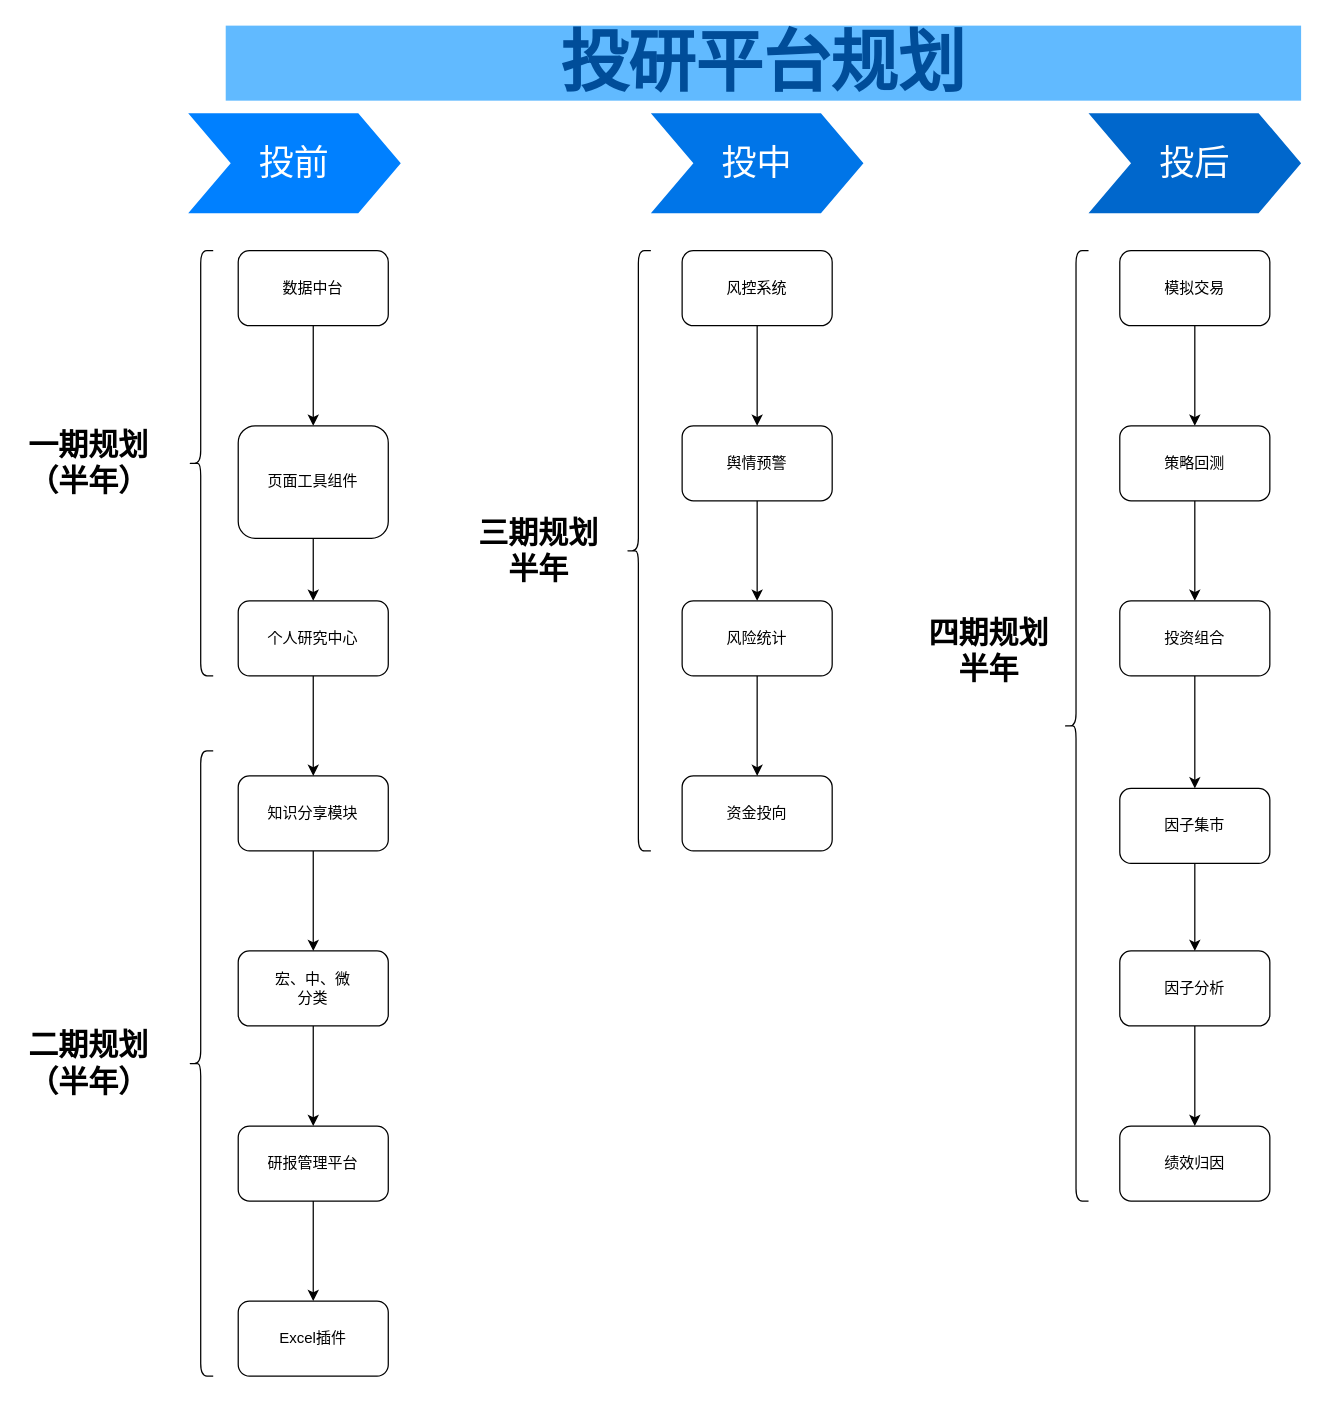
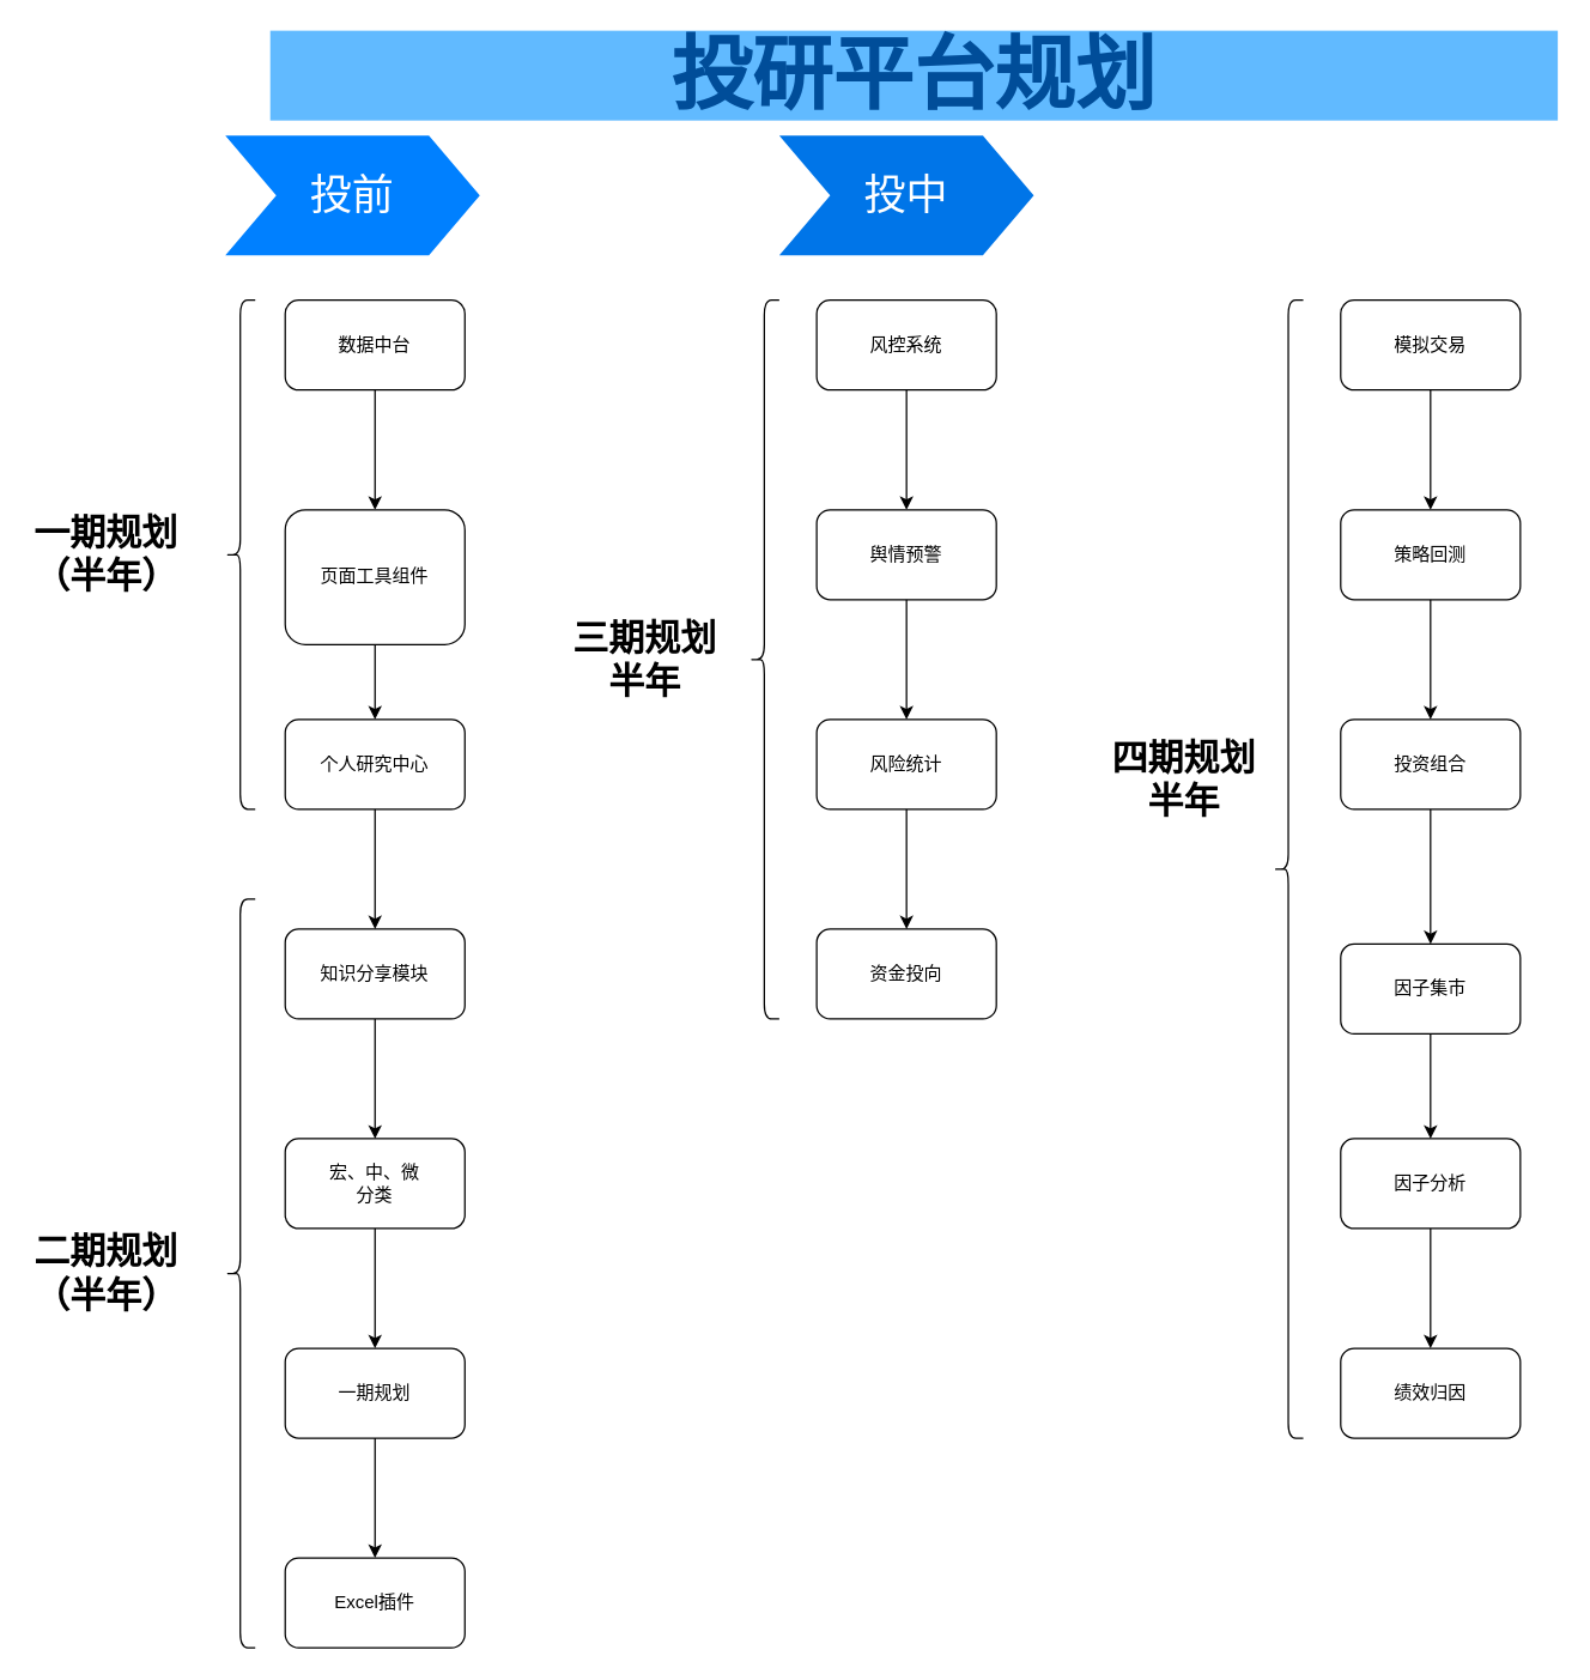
- <mxCell id="4" value="投后" style="shape=step;whiteSpace=wrap;html=1;fontSize=28;fillColor=#0067CC;fontColor=#FFFFFF;strokeColor=none;" parent="1" vertex="1"><mxGeometry x="870" y="90" width="170" height="80" as="geometry" /></mxCell>
- <mxCell id="19" value="研报管理平台" style="whiteSpace=wrap;html=1;rounded=1;" vertex="1" parent="1"><mxGeometry x="190" y="900" width="120" height="60" as="geometry" /></mxCell>
+ <mxCell id="19" value="一期规划" style="whiteSpace=wrap;html=1;rounded=1;" vertex="1" parent="1"><mxGeometry x="190" y="900" width="120" height="60" as="geometry" /></mxCell>
